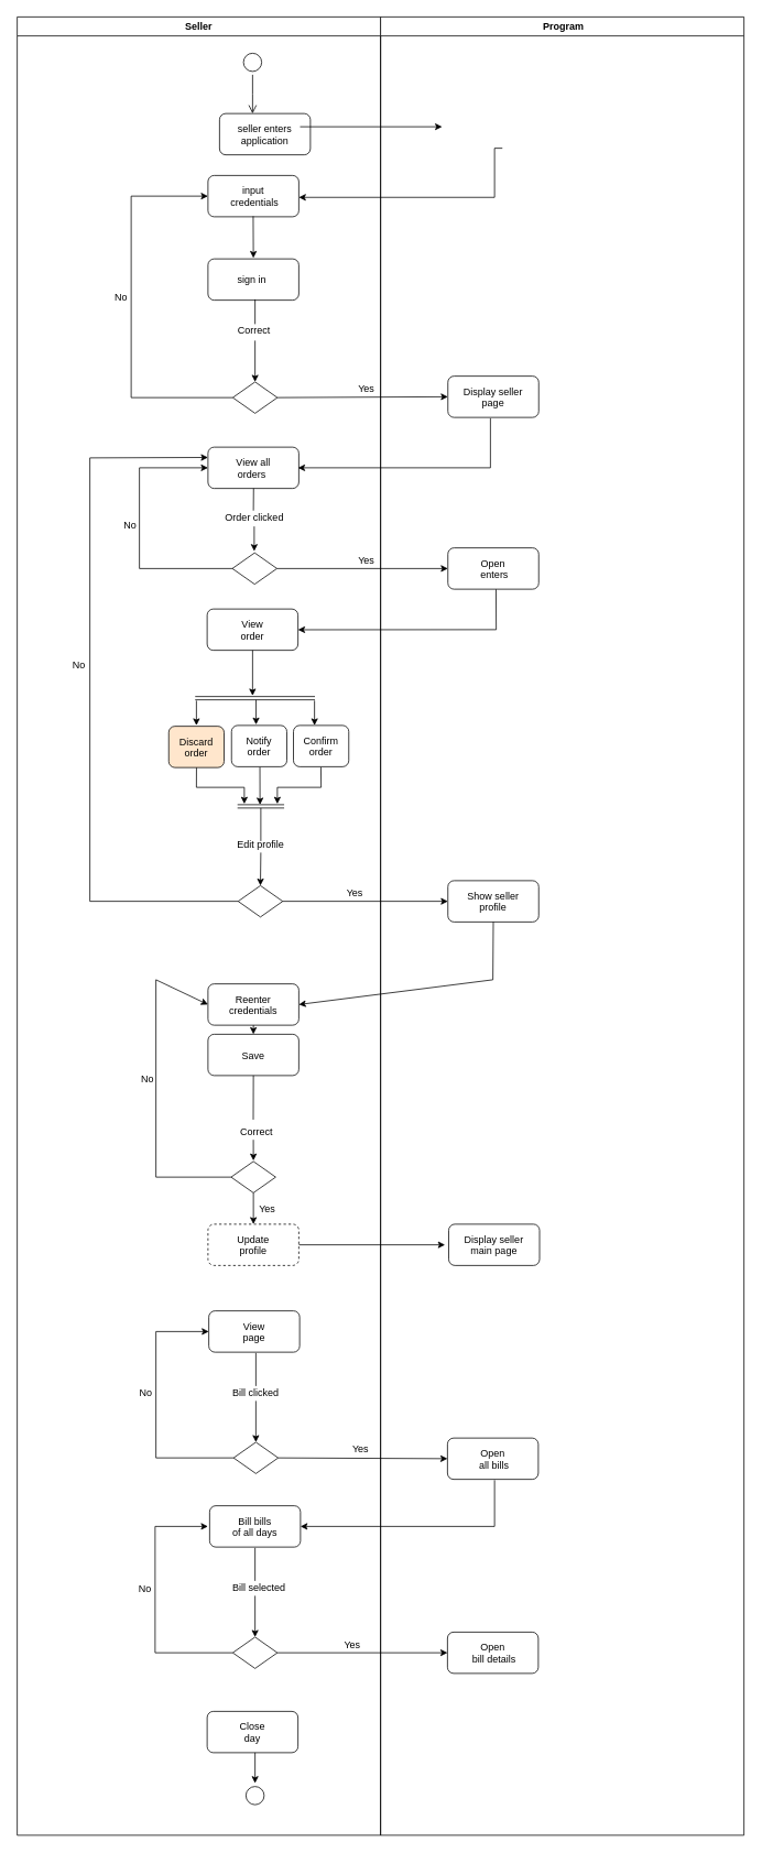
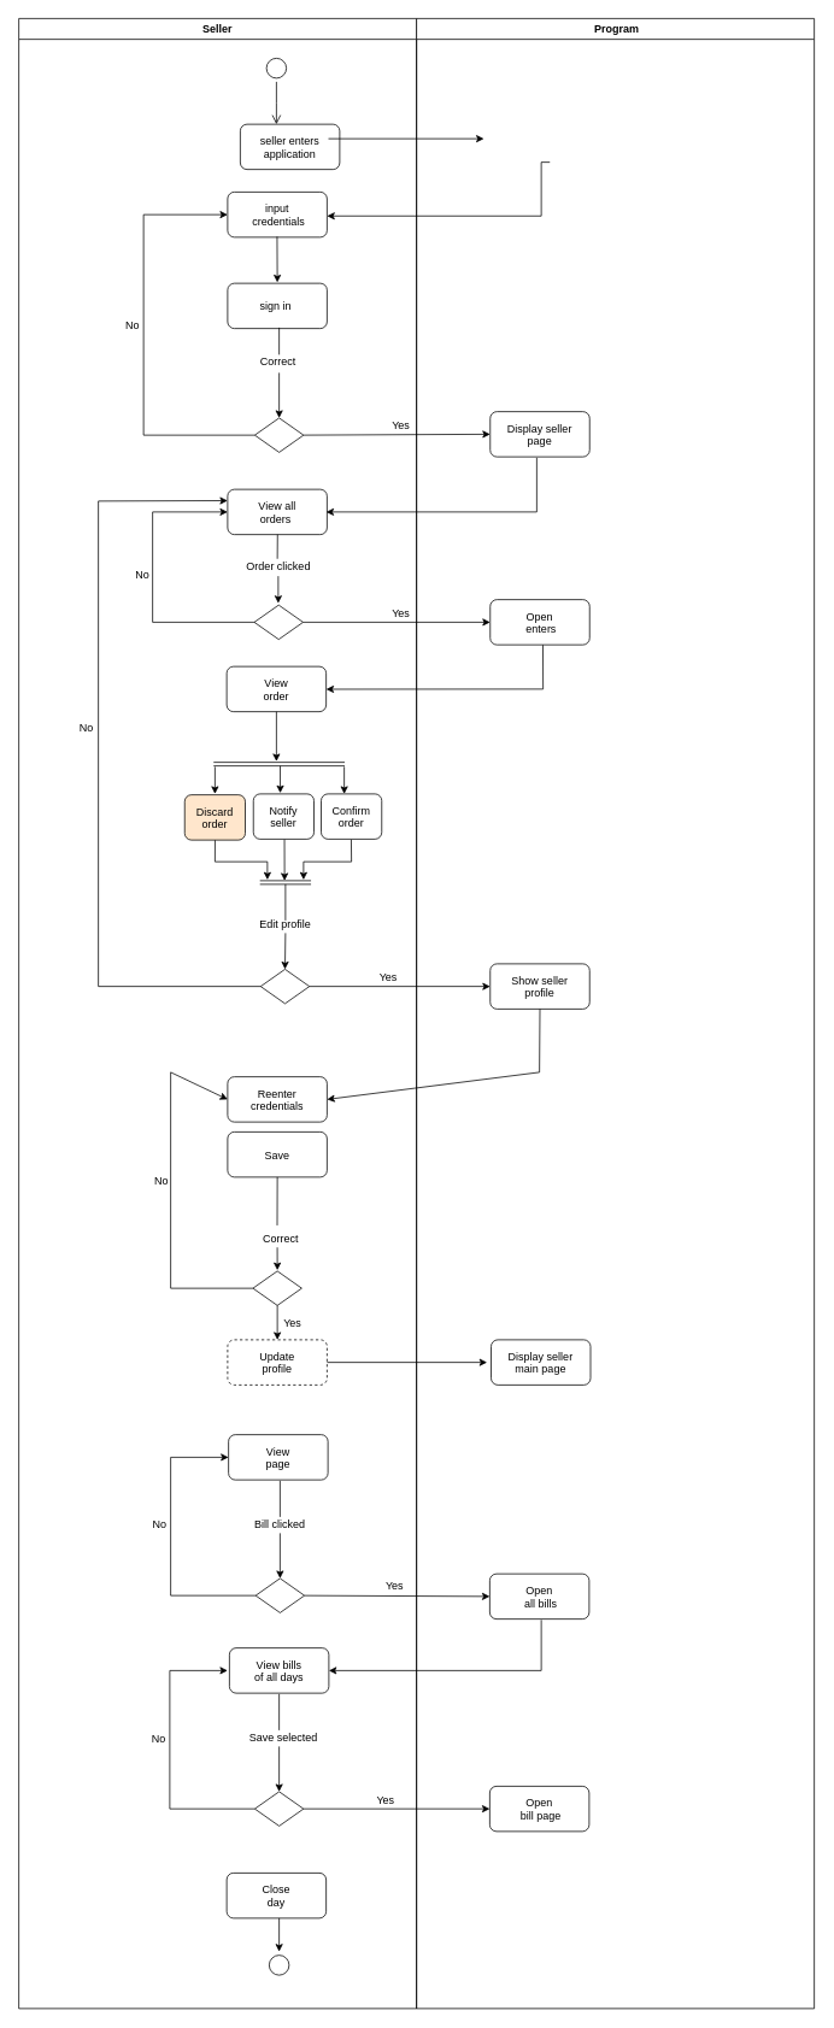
- <mxCell id="56" value="Notify&#10;order" style="rounded=1;" vertex="1" parent="1"><mxGeometry x="279.5" y="878" width="67" height="50" as="geometry" /></mxCell>
+ <mxCell id="56" value="Notify&#10;seller" style="rounded=1;" vertex="1" parent="1"><mxGeometry x="279.5" y="878" width="67" height="50" as="geometry" /></mxCell>
- <mxCell id="24" value="" style="endArrow=classic;html=1;rounded=0;exitX=0.5;exitY=1;exitDx=0;exitDy=0;entryX=0.5;entryY=0;entryDx=0;entryDy=0;" edge="1" parent="2" source="12" target="23"><mxGeometry width="50" height="50" relative="1" as="geometry"><mxPoint x="418" y="1252" as="sourcePoint" /><mxPoint x="468" y="1202" as="targetPoint" /></mxGeometry></mxCell>
- <mxCell id="30" value="Bill bills&#10;of all days" style="rounded=1;" vertex="1" parent="2"><mxGeometry x="233" y="1803" width="110" height="50" as="geometry" /></mxCell>
+ <mxCell id="30" value="View bills&#10;of all days" style="rounded=1;" vertex="1" parent="2"><mxGeometry x="233" y="1803" width="110" height="50" as="geometry" /></mxCell>
- <mxCell id="88" value="Bill selected" style="text;html=1;strokeColor=none;fillColor=none;align=center;verticalAlign=middle;whiteSpace=wrap;rounded=0;" vertex="1" parent="1"><mxGeometry x="258" y="1907" width="110" height="30" as="geometry" /></mxCell>
+ <mxCell id="88" value="Save selected" style="text;html=1;strokeColor=none;fillColor=none;align=center;verticalAlign=middle;whiteSpace=wrap;rounded=0;" vertex="1" parent="1"><mxGeometry x="258" y="1907" width="110" height="30" as="geometry" /></mxCell>
- <mxCell id="38" value="Open&#10; bill details" style="rounded=1;" vertex="1" parent="32"><mxGeometry x="81" y="1956" width="110" height="50" as="geometry" /></mxCell>
+ <mxCell id="38" value="Open&#10; bill page" style="rounded=1;" vertex="1" parent="32"><mxGeometry x="81" y="1956" width="110" height="50" as="geometry" /></mxCell>
